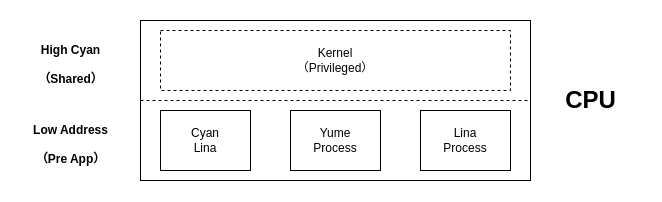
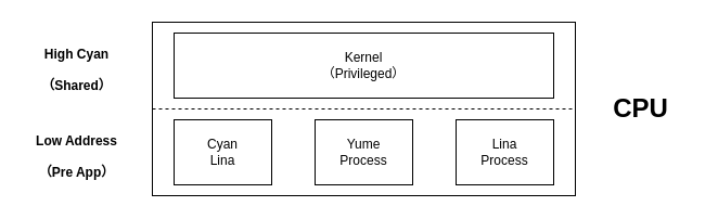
- <mxCell id="4" value="Kernel&lt;br&gt;（Privileged）" style="rounded=0;whiteSpace=wrap;html=1;dashed=1;" vertex="1" parent="1"><mxGeometry x="160" y="30" width="350" height="60" as="geometry" /></mxCell>
+ <mxCell id="4" value="Kernel&lt;br&gt;（Privileged）" style="rounded=0;whiteSpace=wrap;html=1;" vertex="1" parent="1"><mxGeometry x="160" y="30" width="350" height="60" as="geometry" /></mxCell>
